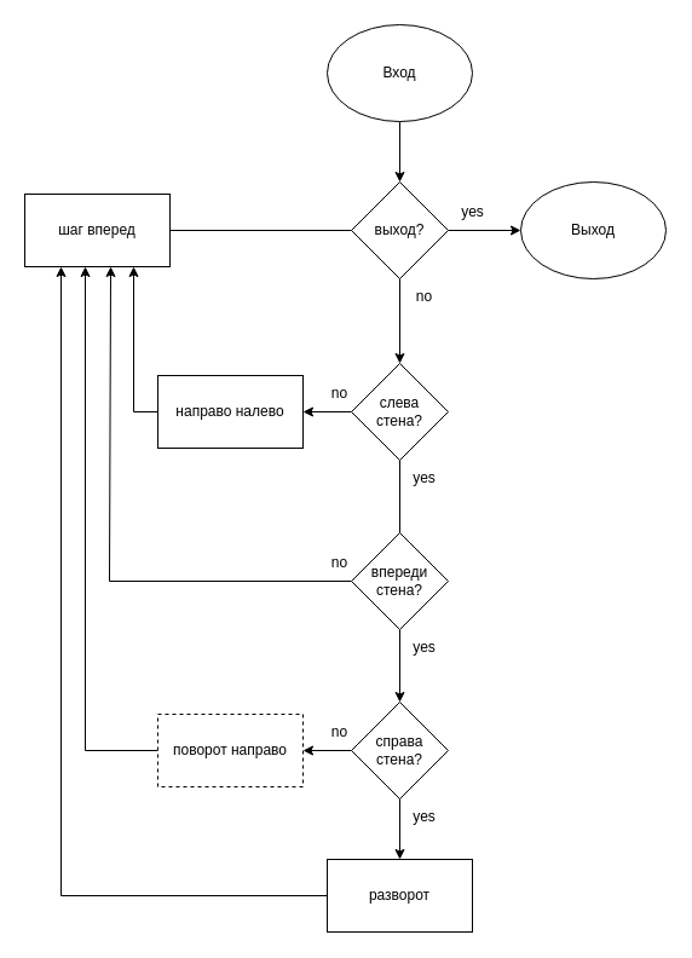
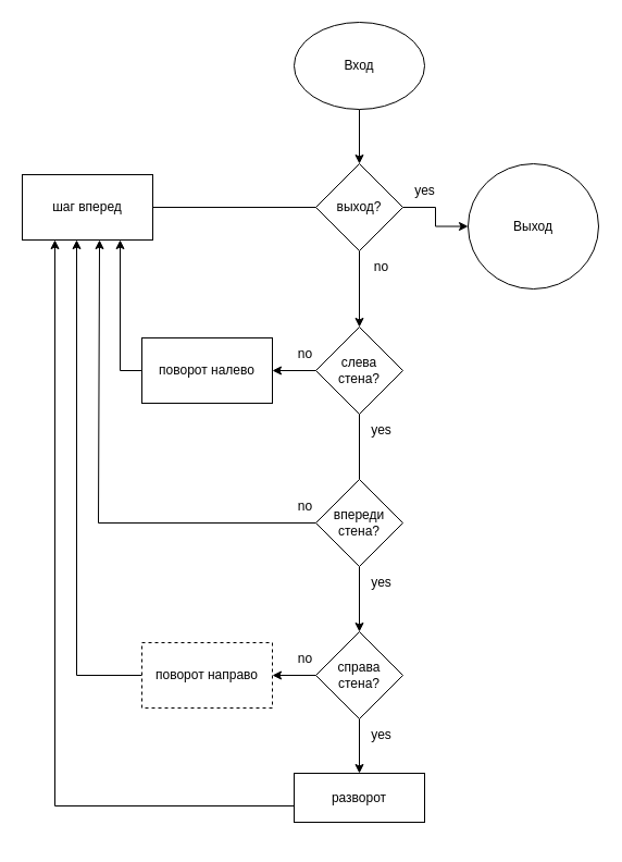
- <mxCell id="7" value="Выход" style="ellipse;whiteSpace=wrap;html=1;" vertex="1" parent="1"><mxGeometry x="430" y="150" width="120" height="80" as="geometry" /></mxCell>
+ <mxCell id="7" value="Выход" style="ellipse;whiteSpace=wrap;html=1;" vertex="1" parent="1"><mxGeometry x="430" y="150" width="120" height="115" as="geometry" /></mxCell>
- <mxCell id="27" value="направо налево" style="rounded=0;whiteSpace=wrap;html=1;" vertex="1" parent="1"><mxGeometry x="130" y="310" width="120" height="60" as="geometry" /></mxCell>
+ <mxCell id="27" value="поворот налево" style="rounded=0;whiteSpace=wrap;html=1;" vertex="1" parent="1"><mxGeometry x="130" y="310" width="120" height="60" as="geometry" /></mxCell>
- <mxCell id="18" value="разворот" style="rounded=0;whiteSpace=wrap;html=1;" vertex="1" parent="1"><mxGeometry x="270" y="710" width="120" height="60" as="geometry" /></mxCell>
+ <mxCell id="18" value="разворот" style="rounded=0;whiteSpace=wrap;html=1;" vertex="1" parent="1"><mxGeometry x="270" y="710" width="120" height="45" as="geometry" /></mxCell>
